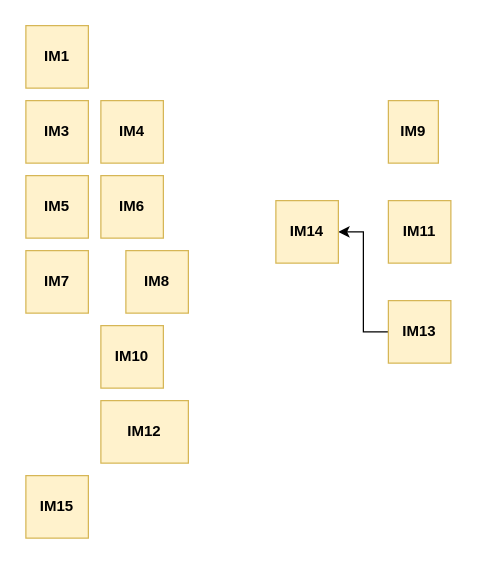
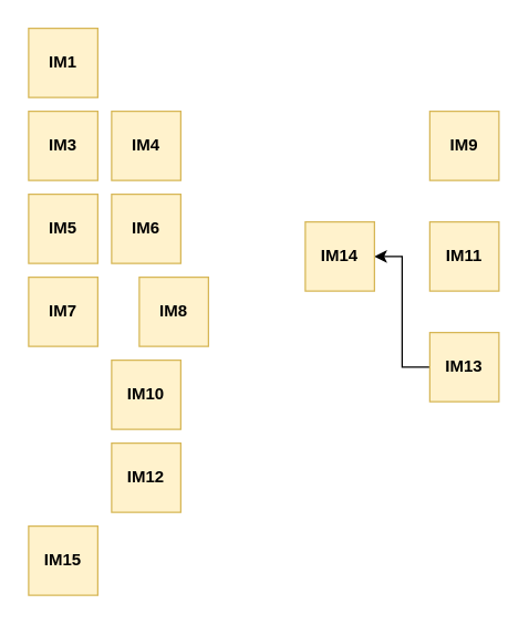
- <mxCell id="7" value="IM9" style="rounded=0;whiteSpace=wrap;html=1;fontStyle=1;fillColor=#fff2cc;strokeColor=#d6b656;" parent="1" vertex="1"><mxGeometry x="310" y="80" width="40" height="50" as="geometry" /></mxCell>
+ <mxCell id="7" value="IM9" style="rounded=0;whiteSpace=wrap;html=1;fontStyle=1;fillColor=#fff2cc;strokeColor=#d6b656;" parent="1" vertex="1"><mxGeometry x="310" y="80" width="50" height="50" as="geometry" /></mxCell>
- <mxCell id="10" value="IM12" style="rounded=0;whiteSpace=wrap;html=1;fontStyle=1;fillColor=#fff2cc;strokeColor=#d6b656;" parent="1" vertex="1"><mxGeometry x="80" y="320" width="70" height="50" as="geometry" /></mxCell>
+ <mxCell id="10" value="IM12" style="rounded=0;whiteSpace=wrap;html=1;fontStyle=1;fillColor=#fff2cc;strokeColor=#d6b656;" parent="1" vertex="1"><mxGeometry x="80" y="320" width="50" height="50" as="geometry" /></mxCell>
